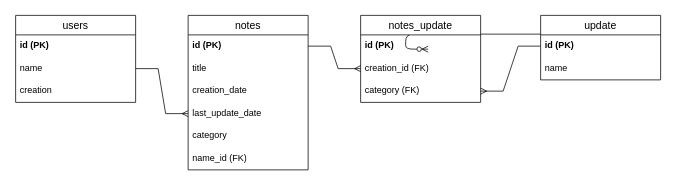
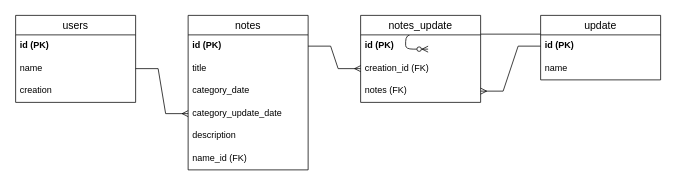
- <mxCell id="10" value="creation_date" style="text;strokeColor=none;fillColor=none;spacingLeft=4;spacingRight=4;overflow=hidden;rotatable=0;points=[[0,0.5],[1,0.5]];portConstraint=eastwest;fontSize=12;" vertex="1" parent="7"><mxGeometry y="86" width="160" height="30" as="geometry" /></mxCell>
+ <mxCell id="10" value="category_date" style="text;strokeColor=none;fillColor=none;spacingLeft=4;spacingRight=4;overflow=hidden;rotatable=0;points=[[0,0.5],[1,0.5]];portConstraint=eastwest;fontSize=12;" vertex="1" parent="7"><mxGeometry y="86" width="160" height="30" as="geometry" /></mxCell>
- <mxCell id="21" value="category (FK)" style="text;strokeColor=none;fillColor=none;spacingLeft=4;spacingRight=4;overflow=hidden;rotatable=0;points=[[0,0.5],[1,0.5]];portConstraint=eastwest;fontSize=12;" vertex="1" parent="18"><mxGeometry y="86" width="160" height="30" as="geometry" /></mxCell>
+ <mxCell id="21" value="notes (FK)" style="text;strokeColor=none;fillColor=none;spacingLeft=4;spacingRight=4;overflow=hidden;rotatable=0;points=[[0,0.5],[1,0.5]];portConstraint=eastwest;fontSize=12;" vertex="1" parent="18"><mxGeometry y="86" width="160" height="30" as="geometry" /></mxCell>
- <mxCell id="11" value="last_update_date" style="text;strokeColor=none;fillColor=none;spacingLeft=4;spacingRight=4;overflow=hidden;rotatable=0;points=[[0,0.5],[1,0.5]];portConstraint=eastwest;fontSize=12;" vertex="1" parent="7"><mxGeometry y="116" width="160" height="30" as="geometry" /></mxCell>
+ <mxCell id="11" value="category_update_date" style="text;strokeColor=none;fillColor=none;spacingLeft=4;spacingRight=4;overflow=hidden;rotatable=0;points=[[0,0.5],[1,0.5]];portConstraint=eastwest;fontSize=12;" vertex="1" parent="7"><mxGeometry y="116" width="160" height="30" as="geometry" /></mxCell>
- <mxCell id="12" value="category" style="text;strokeColor=none;fillColor=none;spacingLeft=4;spacingRight=4;overflow=hidden;rotatable=0;points=[[0,0.5],[1,0.5]];portConstraint=eastwest;fontSize=12;" vertex="1" parent="7"><mxGeometry y="146" width="160" height="30" as="geometry" /></mxCell>
+ <mxCell id="12" value="description" style="text;strokeColor=none;fillColor=none;spacingLeft=4;spacingRight=4;overflow=hidden;rotatable=0;points=[[0,0.5],[1,0.5]];portConstraint=eastwest;fontSize=12;" vertex="1" parent="7"><mxGeometry y="146" width="160" height="30" as="geometry" /></mxCell>
